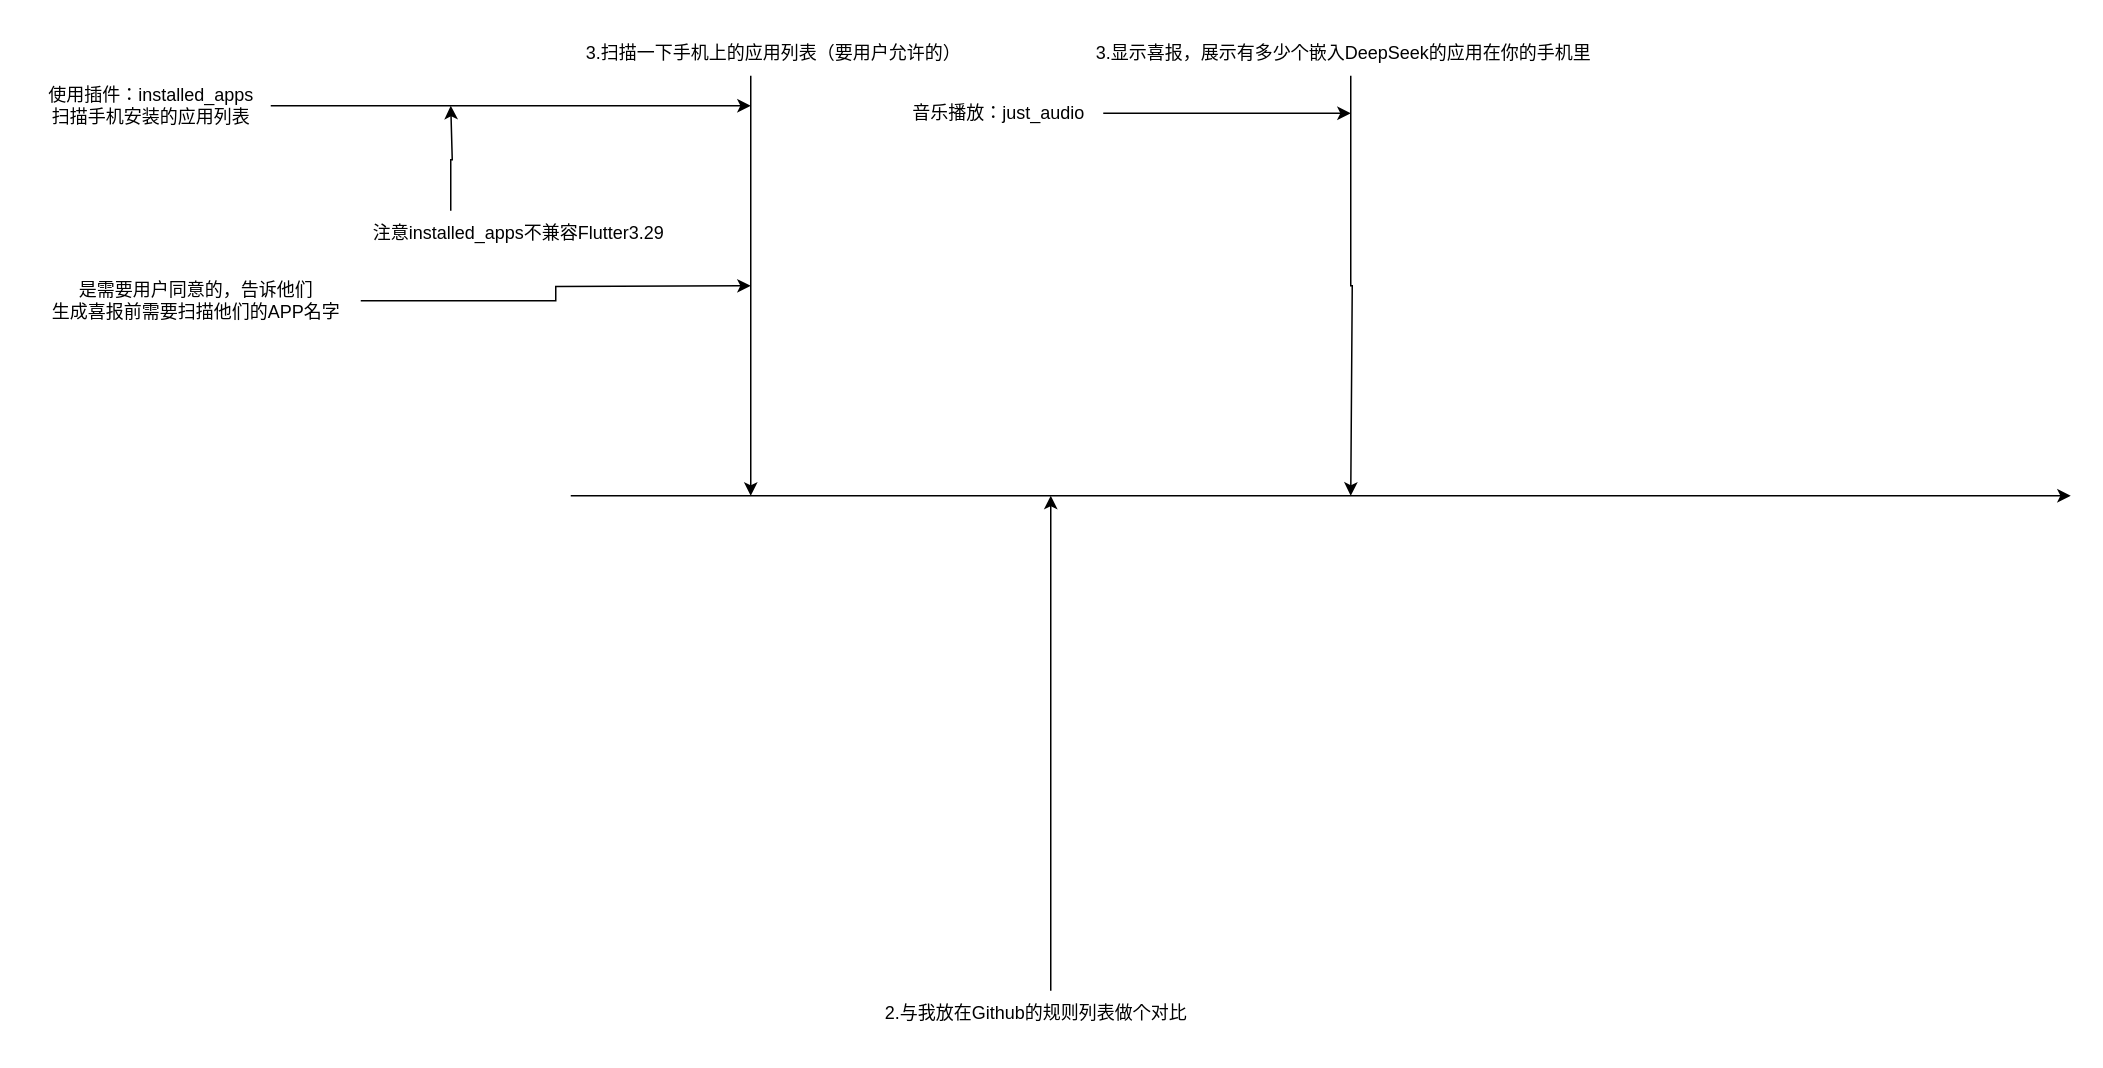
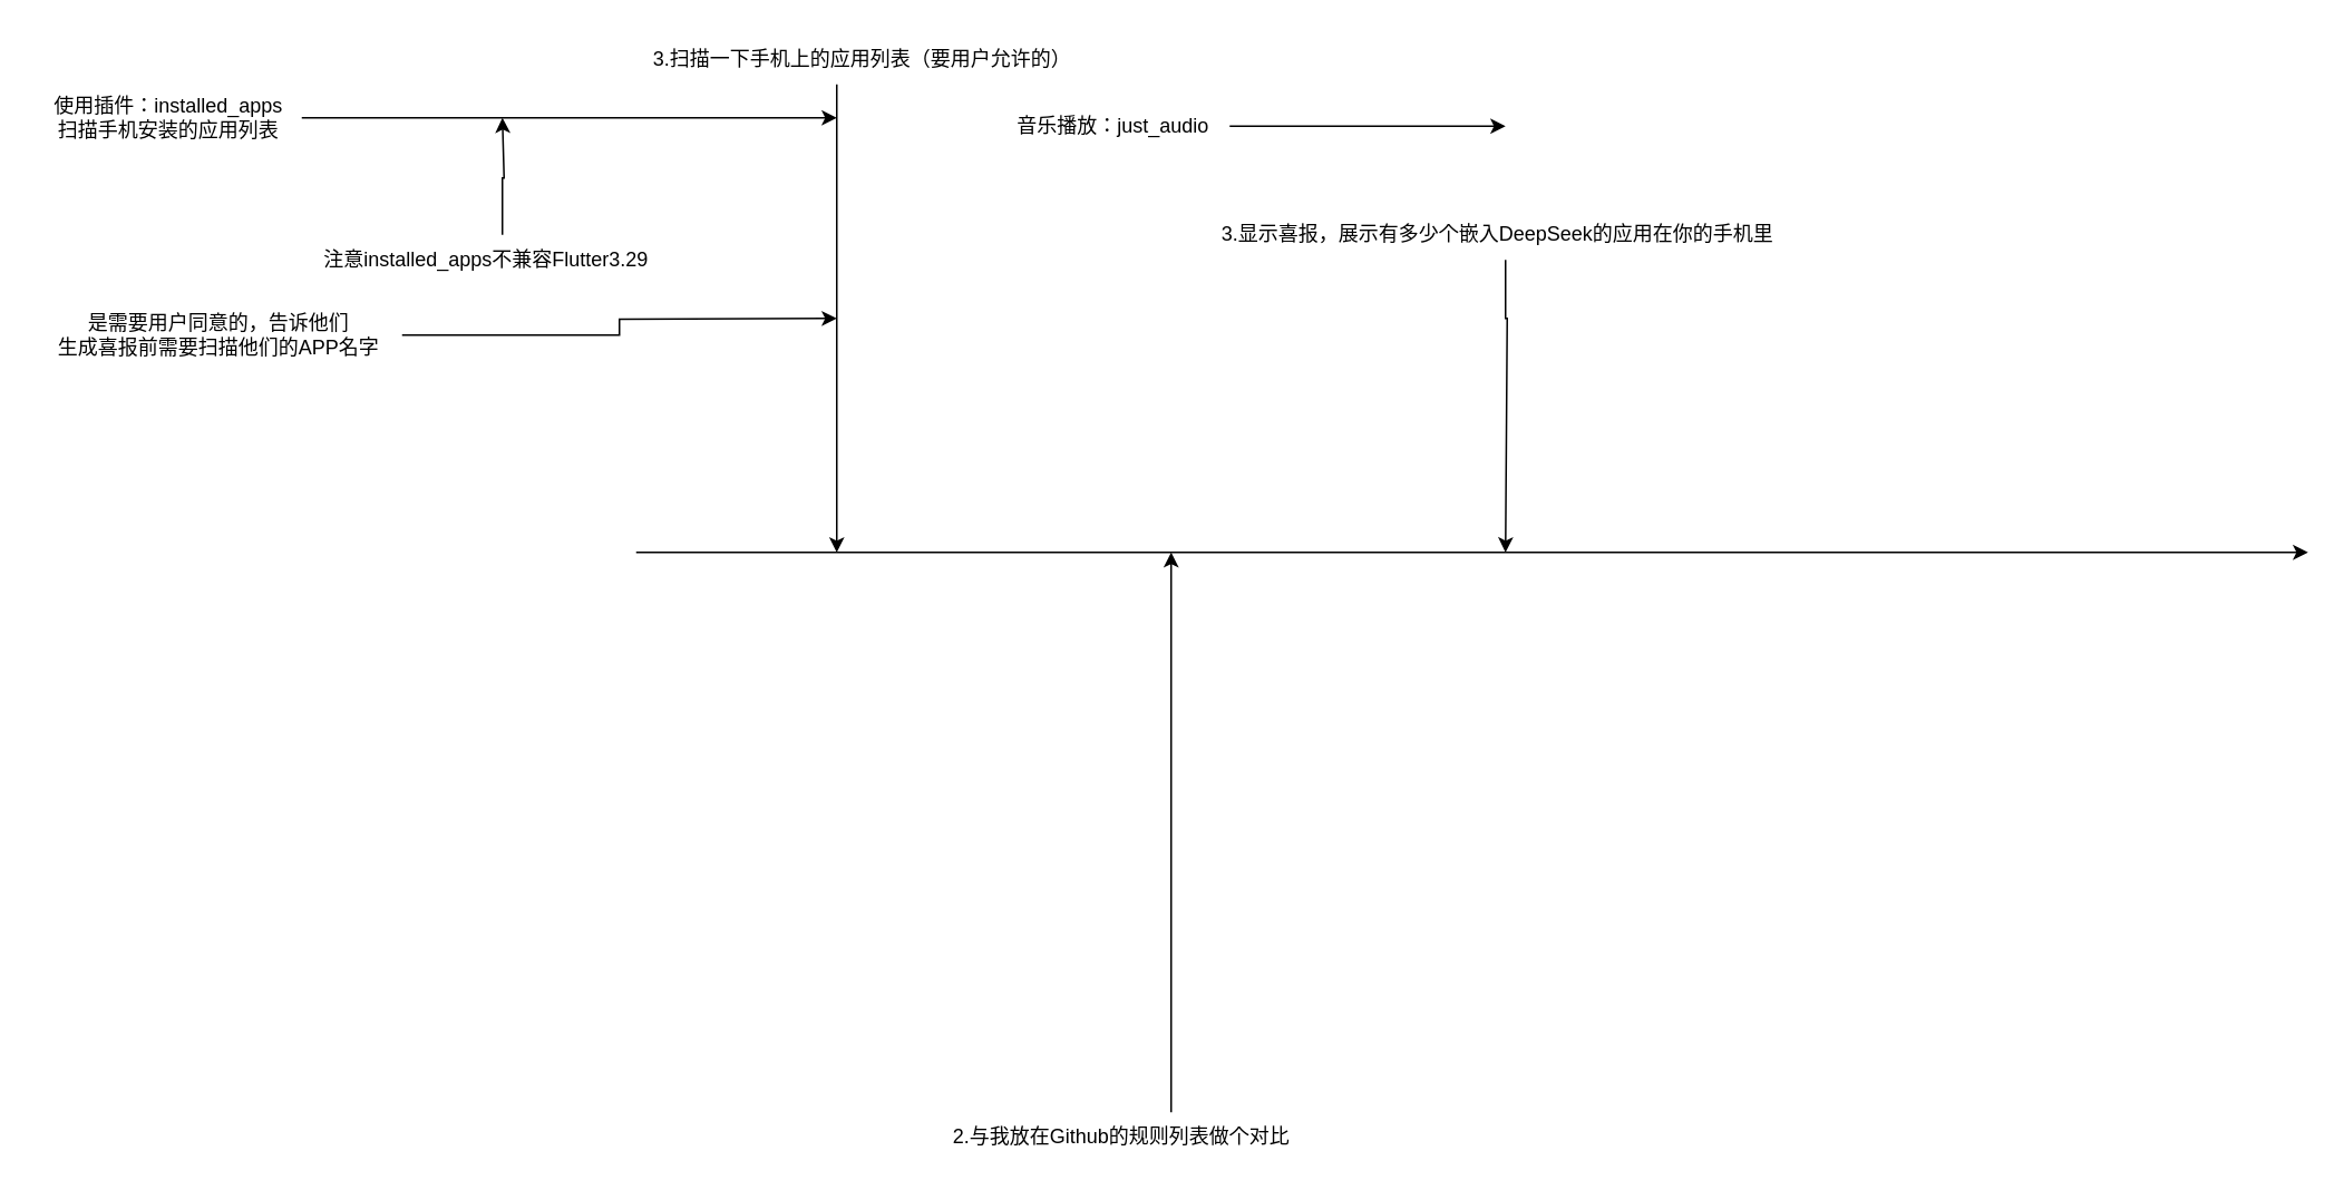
- <mxCell id="8" value="3.显示喜报，展示有多少个嵌入DeepSeek的应用在你的手机里" style="text;html=1;align=center;verticalAlign=middle;resizable=0;points=[];autosize=1;strokeColor=none;fillColor=none;" vertex="1" parent="1"><mxGeometry x="720" y="20" width="350" height="30" as="geometry" /></mxCell>
+ <mxCell id="8" value="3.显示喜报，展示有多少个嵌入DeepSeek的应用在你的手机里" style="text;html=1;align=center;verticalAlign=middle;resizable=0;points=[];autosize=1;strokeColor=none;fillColor=none;" vertex="1" parent="1"><mxGeometry x="720" y="125" width="350" height="30" as="geometry" /></mxCell>
- <mxCell id="14" value="注意installed_apps不兼容Flutter3.29" style="text;html=1;align=center;verticalAlign=middle;resizable=0;points=[];autosize=1;strokeColor=none;fillColor=none;" vertex="1" parent="1"><mxGeometry x="235" y="140" width="220" height="30" as="geometry" /></mxCell>
+ <mxCell id="14" value="注意installed_apps不兼容Flutter3.29" style="text;html=1;align=center;verticalAlign=middle;resizable=0;points=[];autosize=1;strokeColor=none;fillColor=none;" vertex="1" parent="1"><mxGeometry x="180" y="140" width="220" height="30" as="geometry" /></mxCell>
- <mxCell id="6" value="2.与我放在Github的规则列表做个对比" style="text;html=1;align=center;verticalAlign=middle;resizable=0;points=[];autosize=1;strokeColor=none;fillColor=none;" vertex="1" parent="1"><mxGeometry x="580" y="660" width="220" height="30" as="geometry" /></mxCell>
+ <mxCell id="6" value="2.与我放在Github的规则列表做个对比" style="text;html=1;align=center;verticalAlign=middle;resizable=0;points=[];autosize=1;strokeColor=none;fillColor=none;" vertex="1" parent="1"><mxGeometry x="560" y="665" width="220" height="30" as="geometry" /></mxCell>
